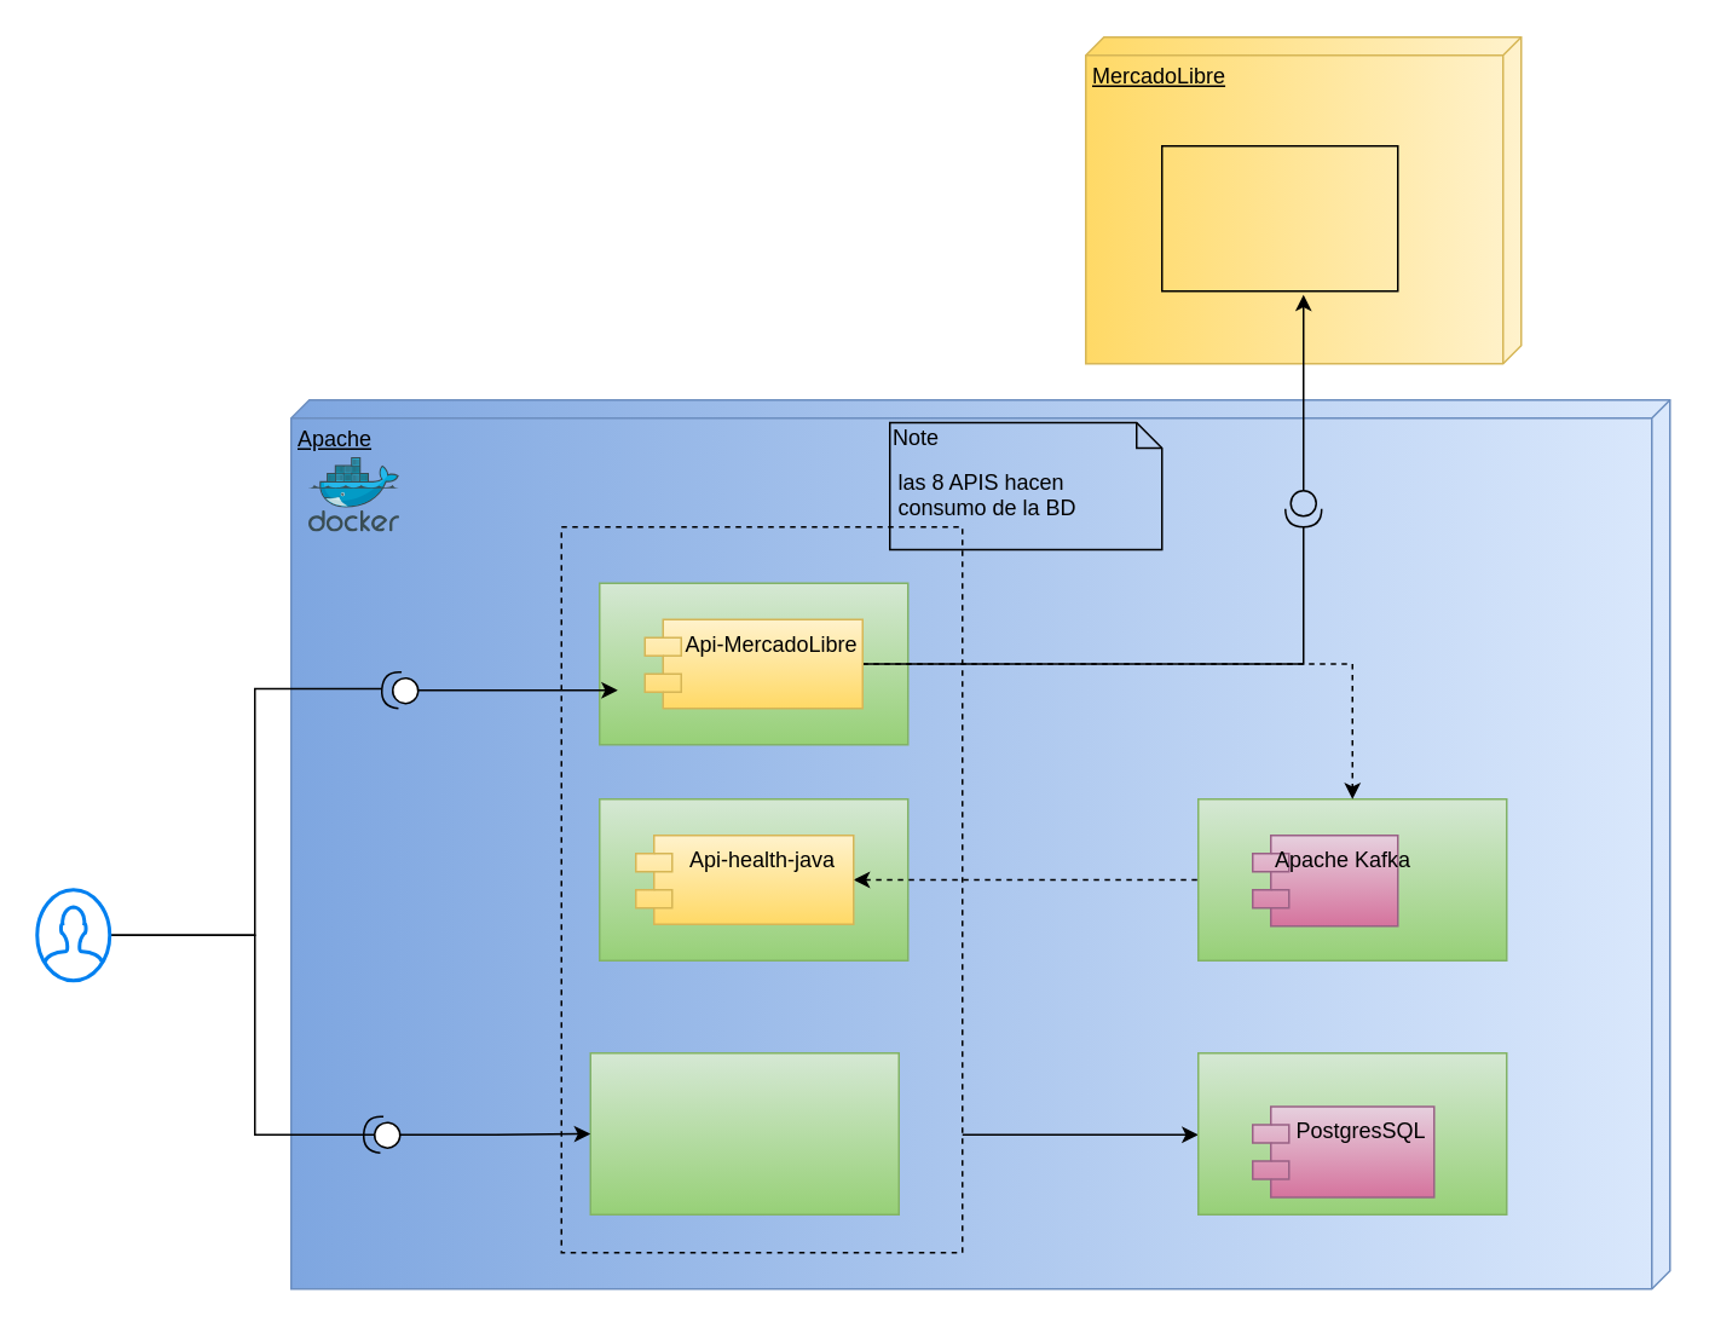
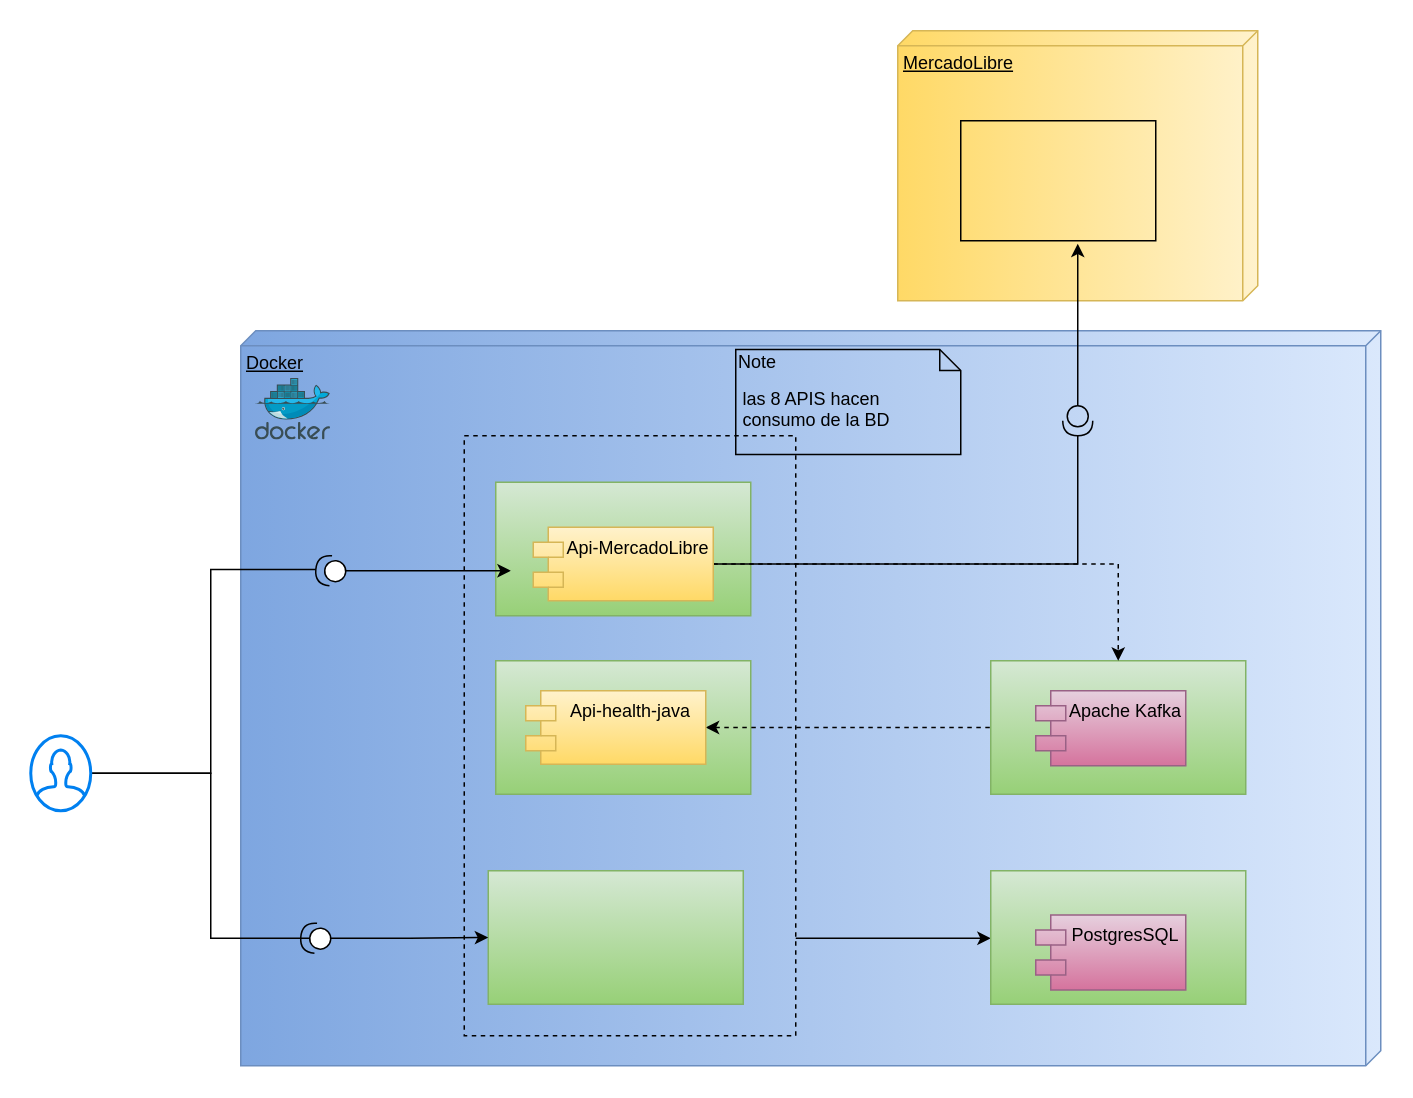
- <mxCell id="2" value="Apache" style="verticalAlign=top;align=left;spacingTop=8;spacingLeft=2;spacingRight=12;shape=cube;size=10;direction=south;fontStyle=4;html=1;gradientColor=#7ea6e0;fillColor=#dae8fc;strokeColor=#6c8ebf;" vertex="1" parent="1"><mxGeometry x="160" y="220" width="760" height="490" as="geometry" /></mxCell>
+ <mxCell id="2" value="Docker" style="verticalAlign=top;align=left;spacingTop=8;spacingLeft=2;spacingRight=12;shape=cube;size=10;direction=south;fontStyle=4;html=1;gradientColor=#7ea6e0;fillColor=#dae8fc;strokeColor=#6c8ebf;" vertex="1" parent="1"><mxGeometry x="160" y="220" width="760" height="490" as="geometry" /></mxCell>
- <mxCell id="14" value="Api-MercadoLibre" style="shape=module;align=left;spacingLeft=20;align=center;verticalAlign=top;gradientColor=#ffd966;fillColor=#fff2cc;strokeColor=#d6b656;" vertex="1" parent="1"><mxGeometry x="355" y="341" width="120" height="49" as="geometry" /></mxCell>
+ <mxCell id="14" value="Api-MercadoLibre" style="shape=module;align=left;spacingLeft=20;align=center;verticalAlign=top;gradientColor=#ffd966;fillColor=#fff2cc;strokeColor=#d6b656;" vertex="1" parent="1"><mxGeometry x="355" y="351" width="120" height="49" as="geometry" /></mxCell>
- <mxCell id="28" value="Apache Kafka" style="shape=module;align=left;spacingLeft=20;align=center;verticalAlign=top;gradientColor=#d5739d;fillColor=#e6d0de;strokeColor=#996185;" vertex="1" parent="1"><mxGeometry x="690" y="460" width="80" height="50" as="geometry" /></mxCell>
+ <mxCell id="28" value="Apache Kafka" style="shape=module;align=left;spacingLeft=20;align=center;verticalAlign=top;gradientColor=#d5739d;fillColor=#e6d0de;strokeColor=#996185;" vertex="1" parent="1"><mxGeometry x="690" y="460" width="100" height="50" as="geometry" /></mxCell>
